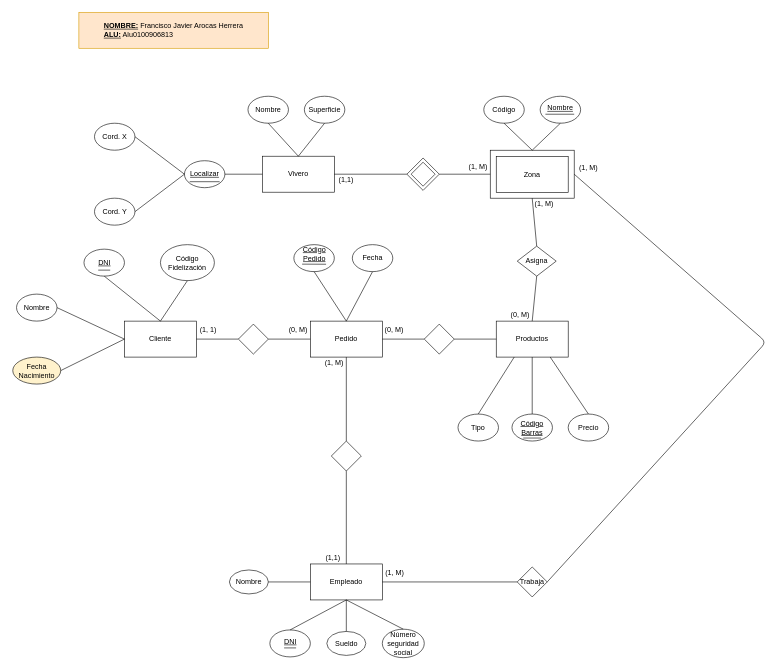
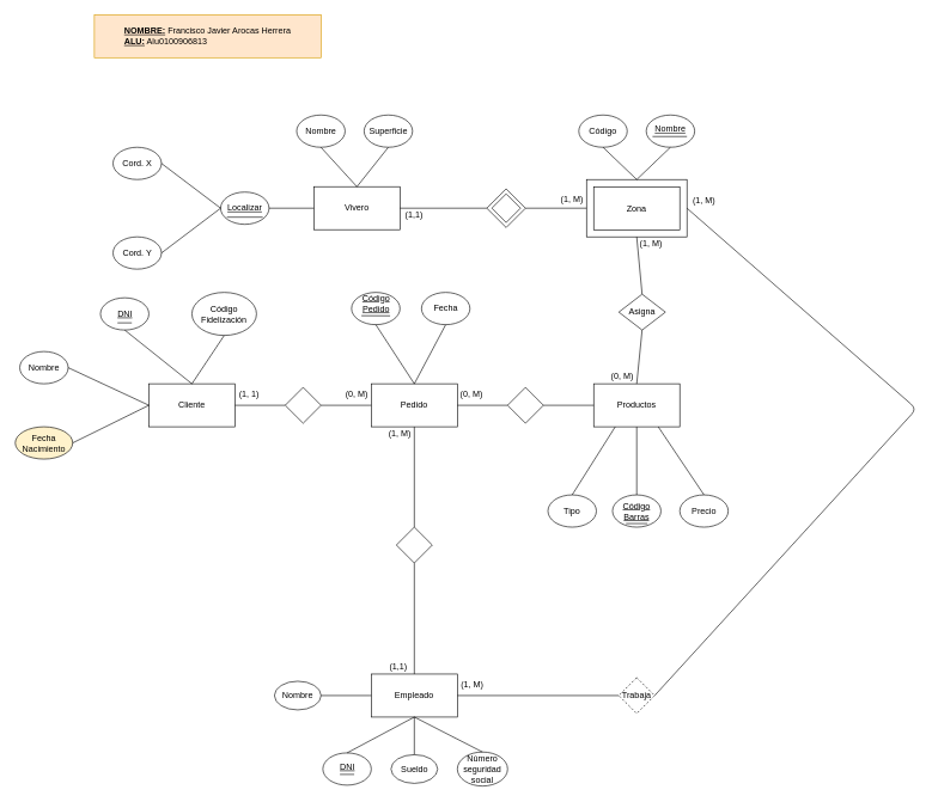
- <mxCell id="71" value="Trabaja" style="rhombus;whiteSpace=wrap;html=1;" vertex="1" parent="1"><mxGeometry x="862" y="945" width="50" height="50" as="geometry" /></mxCell>
+ <mxCell id="71" value="Trabaja" style="rhombus;whiteSpace=wrap;html=1;dashed=1;" vertex="1" parent="1"><mxGeometry x="862" y="945" width="50" height="50" as="geometry" /></mxCell>
